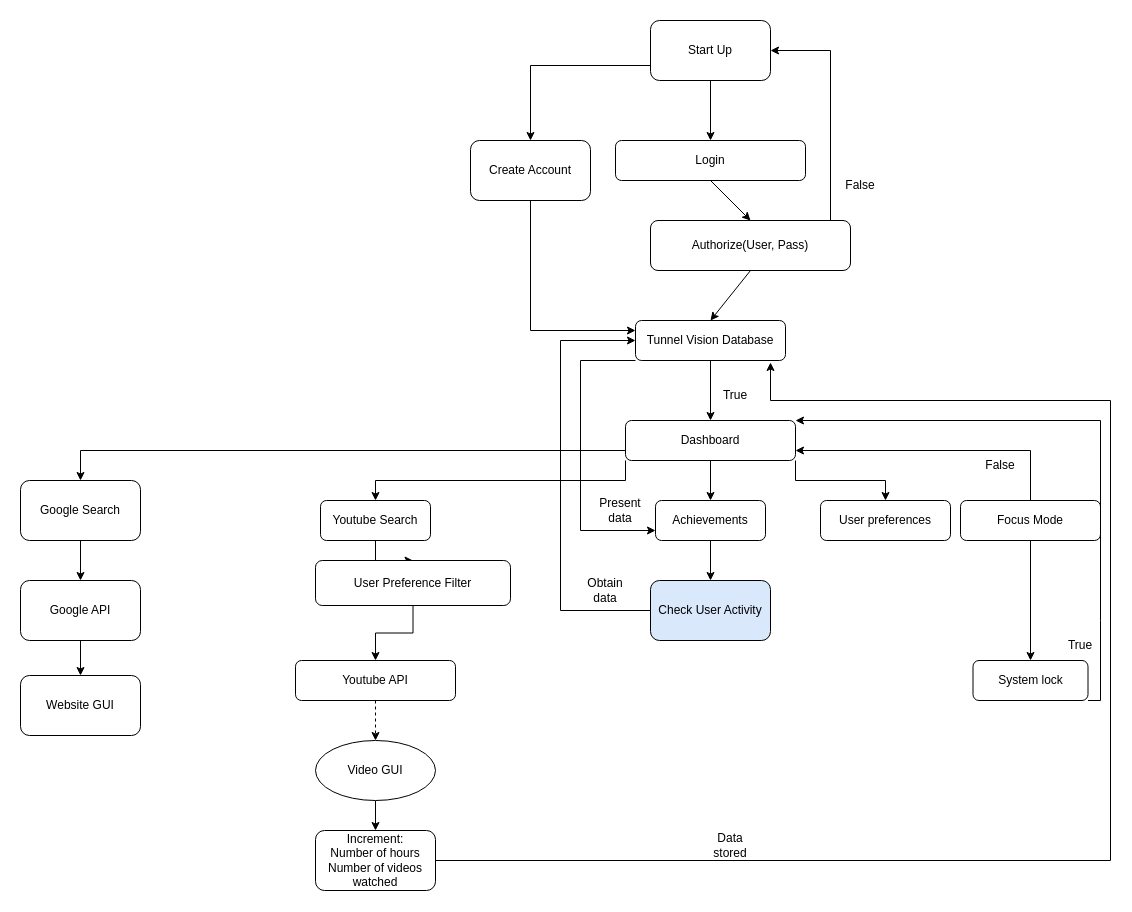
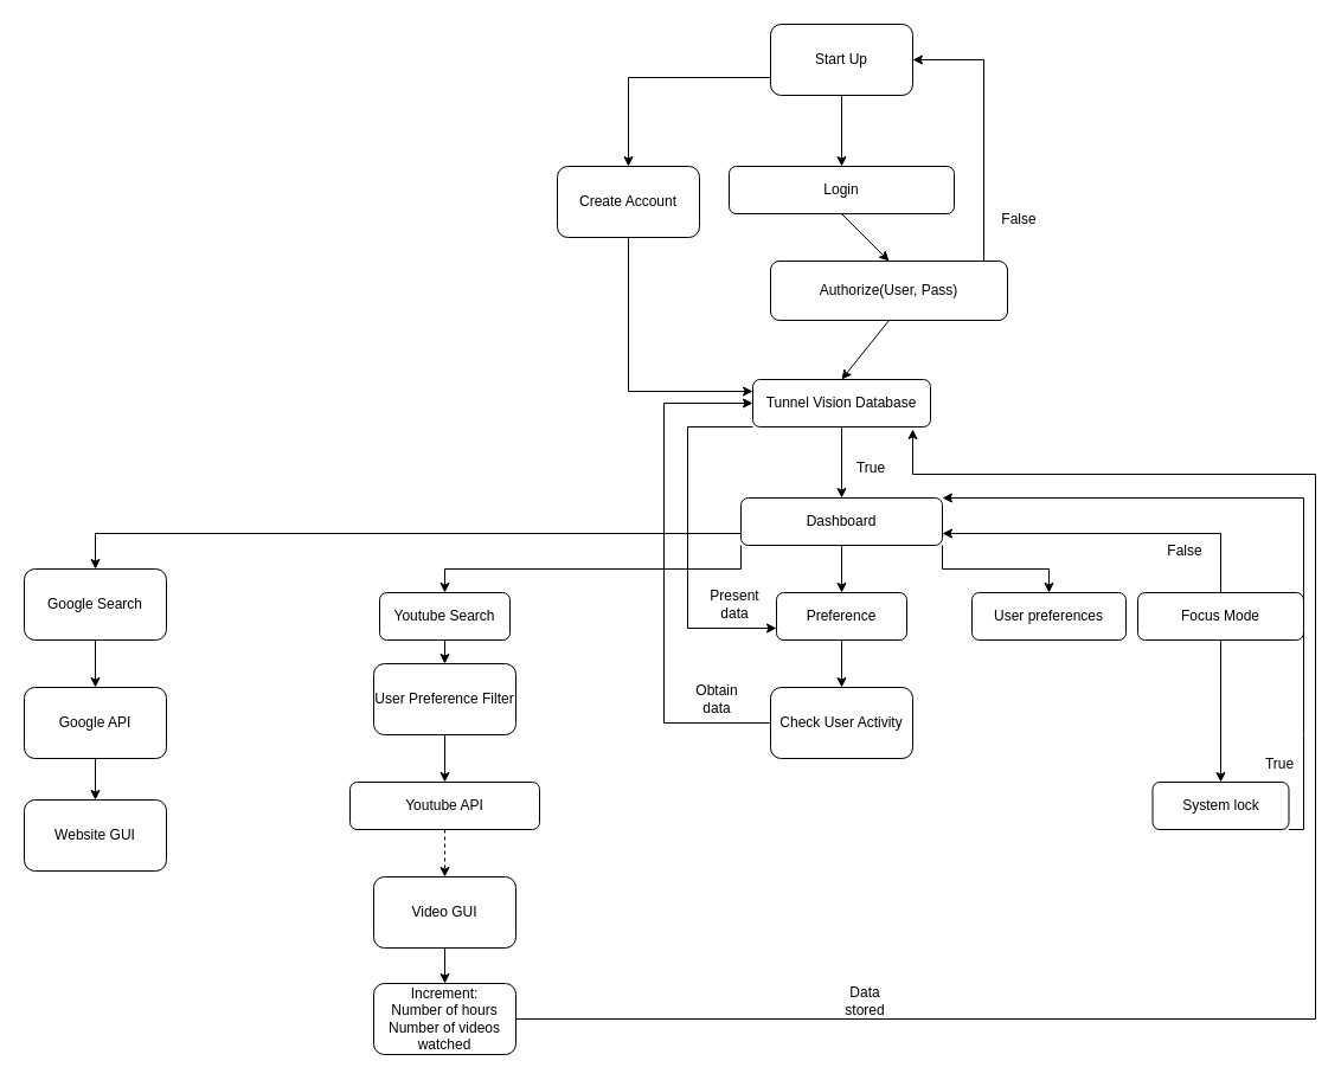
- <mxCell id="16" value="Achievements" style="rounded=1;whiteSpace=wrap;html=1;" parent="1" vertex="1"><mxGeometry x="655" y="500" width="110" height="40" as="geometry" /></mxCell>
+ <mxCell id="16" value="Preference" style="rounded=1;whiteSpace=wrap;html=1;" parent="1" vertex="1"><mxGeometry x="655" y="500" width="110" height="40" as="geometry" /></mxCell>
- <mxCell id="39" value="User Preference Filter" style="rounded=1;whiteSpace=wrap;html=1;" parent="1" vertex="1"><mxGeometry x="315" y="560" width="195" height="45" as="geometry" /></mxCell>
+ <mxCell id="39" value="User Preference Filter" style="rounded=1;whiteSpace=wrap;html=1;" parent="1" vertex="1"><mxGeometry x="315" y="560" width="120" height="60" as="geometry" /></mxCell>
- <mxCell id="41" value="Check User Activity" style="rounded=1;whiteSpace=wrap;html=1;fillColor=#dae8fc;" parent="1" vertex="1"><mxGeometry x="650" y="580" width="120" height="60" as="geometry" /></mxCell>
+ <mxCell id="41" value="Check User Activity" style="rounded=1;whiteSpace=wrap;html=1;" parent="1" vertex="1"><mxGeometry x="650" y="580" width="120" height="60" as="geometry" /></mxCell>
- <mxCell id="43" value="Video GUI" style="ellipse;whiteSpace=wrap;html=1;" parent="1" vertex="1"><mxGeometry x="315" y="740" width="120" height="60" as="geometry" /></mxCell>
+ <mxCell id="43" value="Video GUI" style="rounded=1;whiteSpace=wrap;html=1;" parent="1" vertex="1"><mxGeometry x="315" y="740" width="120" height="60" as="geometry" /></mxCell>
